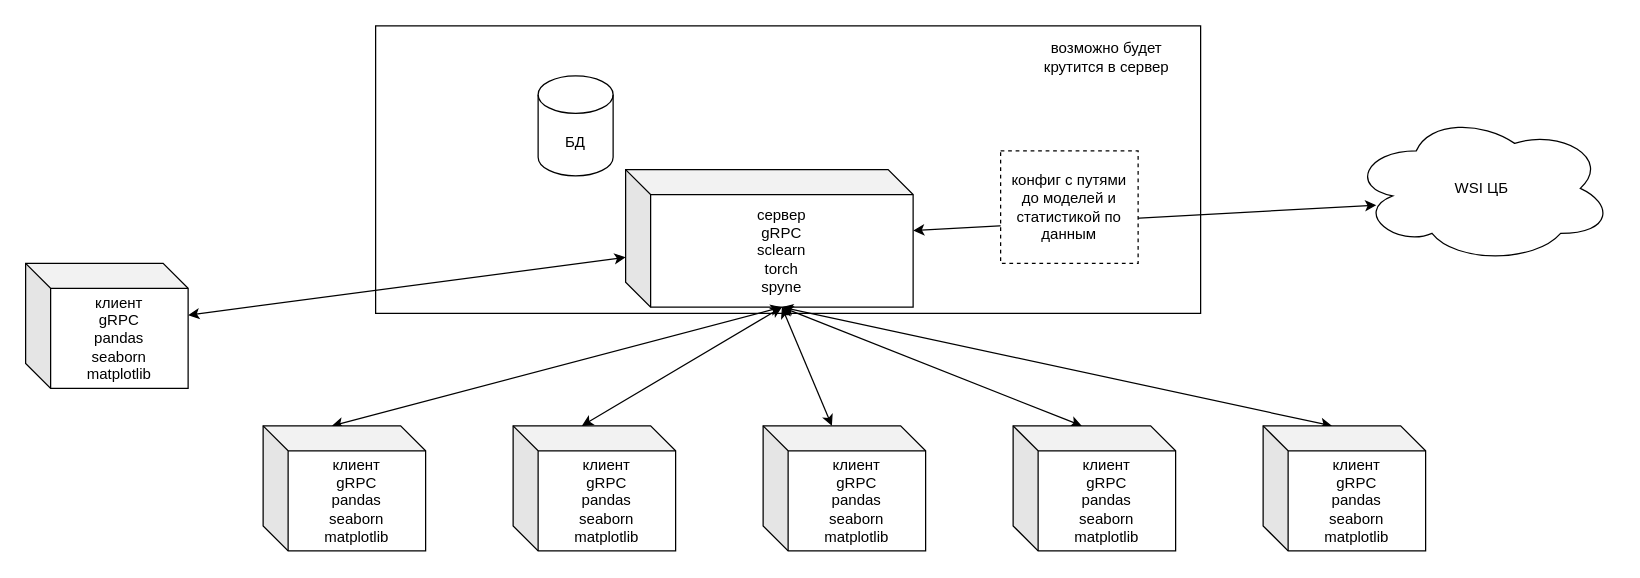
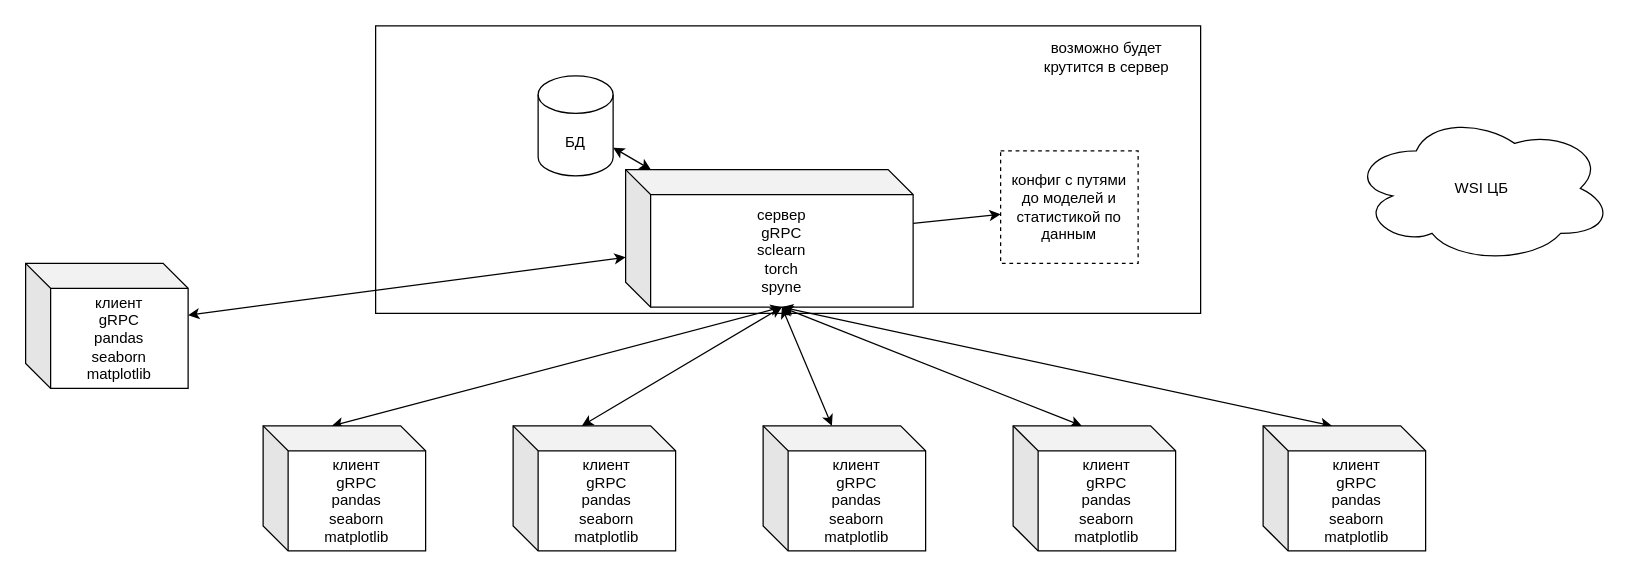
+ <mxCell id="4" style="edgeStyle=none;rounded=0;orthogonalLoop=1;jettySize=auto;html=1;startArrow=classic;startFill=1;" parent="1" source="7" target="3" edge="1"><mxGeometry relative="1" as="geometry" /></mxCell>
- <mxCell id="5" style="edgeStyle=none;rounded=0;orthogonalLoop=1;jettySize=auto;html=1;entryX=0.098;entryY=0.612;entryDx=0;entryDy=0;entryPerimeter=0;startArrow=classic;startFill=1;" parent="1" source="7" target="14" edge="1"><mxGeometry relative="1" as="geometry" /></mxCell>
+ <mxCell id="6" style="edgeStyle=none;rounded=0;orthogonalLoop=1;jettySize=auto;html=1;startArrow=none;startFill=0;" parent="1" source="7" target="19" edge="1"><mxGeometry relative="1" as="geometry" /></mxCell>
